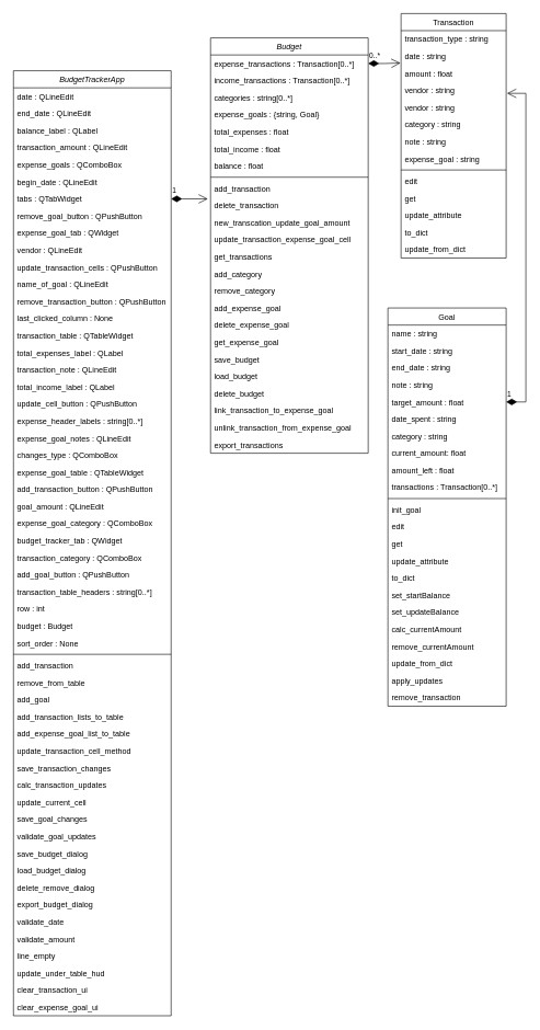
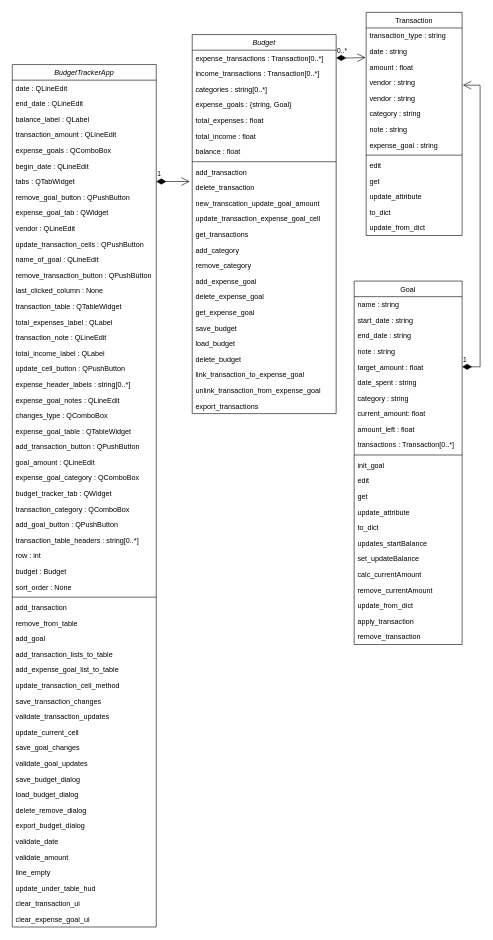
- <mxCell id="60" value="set_startBalance" style="text;align=left;verticalAlign=top;spacingLeft=4;spacingRight=4;overflow=hidden;rotatable=0;points=[[0,0.5],[1,0.5]];portConstraint=eastwest;" parent="43" vertex="1"><mxGeometry y="424" width="180" height="26" as="geometry" /></mxCell>
+ <mxCell id="60" value="updates_startBalance" style="text;align=left;verticalAlign=top;spacingLeft=4;spacingRight=4;overflow=hidden;rotatable=0;points=[[0,0.5],[1,0.5]];portConstraint=eastwest;" parent="43" vertex="1"><mxGeometry y="424" width="180" height="26" as="geometry" /></mxCell>
- <mxCell id="65" value="apply_updates" style="text;align=left;verticalAlign=top;spacingLeft=4;spacingRight=4;overflow=hidden;rotatable=0;points=[[0,0.5],[1,0.5]];portConstraint=eastwest;" vertex="1" parent="43"><mxGeometry y="554" width="180" height="26" as="geometry" /></mxCell>
+ <mxCell id="65" value="apply_transaction" style="text;align=left;verticalAlign=top;spacingLeft=4;spacingRight=4;overflow=hidden;rotatable=0;points=[[0,0.5],[1,0.5]];portConstraint=eastwest;" vertex="1" parent="43"><mxGeometry y="554" width="180" height="26" as="geometry" /></mxCell>
- <mxCell id="109" value="calc_transaction_updates" style="text;align=left;verticalAlign=top;spacingLeft=4;spacingRight=4;overflow=hidden;rotatable=0;points=[[0,0.5],[1,0.5]];portConstraint=eastwest;" vertex="1" parent="67"><mxGeometry y="1074" width="240" height="26" as="geometry" /></mxCell>
+ <mxCell id="109" value="validate_transaction_updates" style="text;align=left;verticalAlign=top;spacingLeft=4;spacingRight=4;overflow=hidden;rotatable=0;points=[[0,0.5],[1,0.5]];portConstraint=eastwest;" vertex="1" parent="67"><mxGeometry y="1074" width="240" height="26" as="geometry" /></mxCell>
